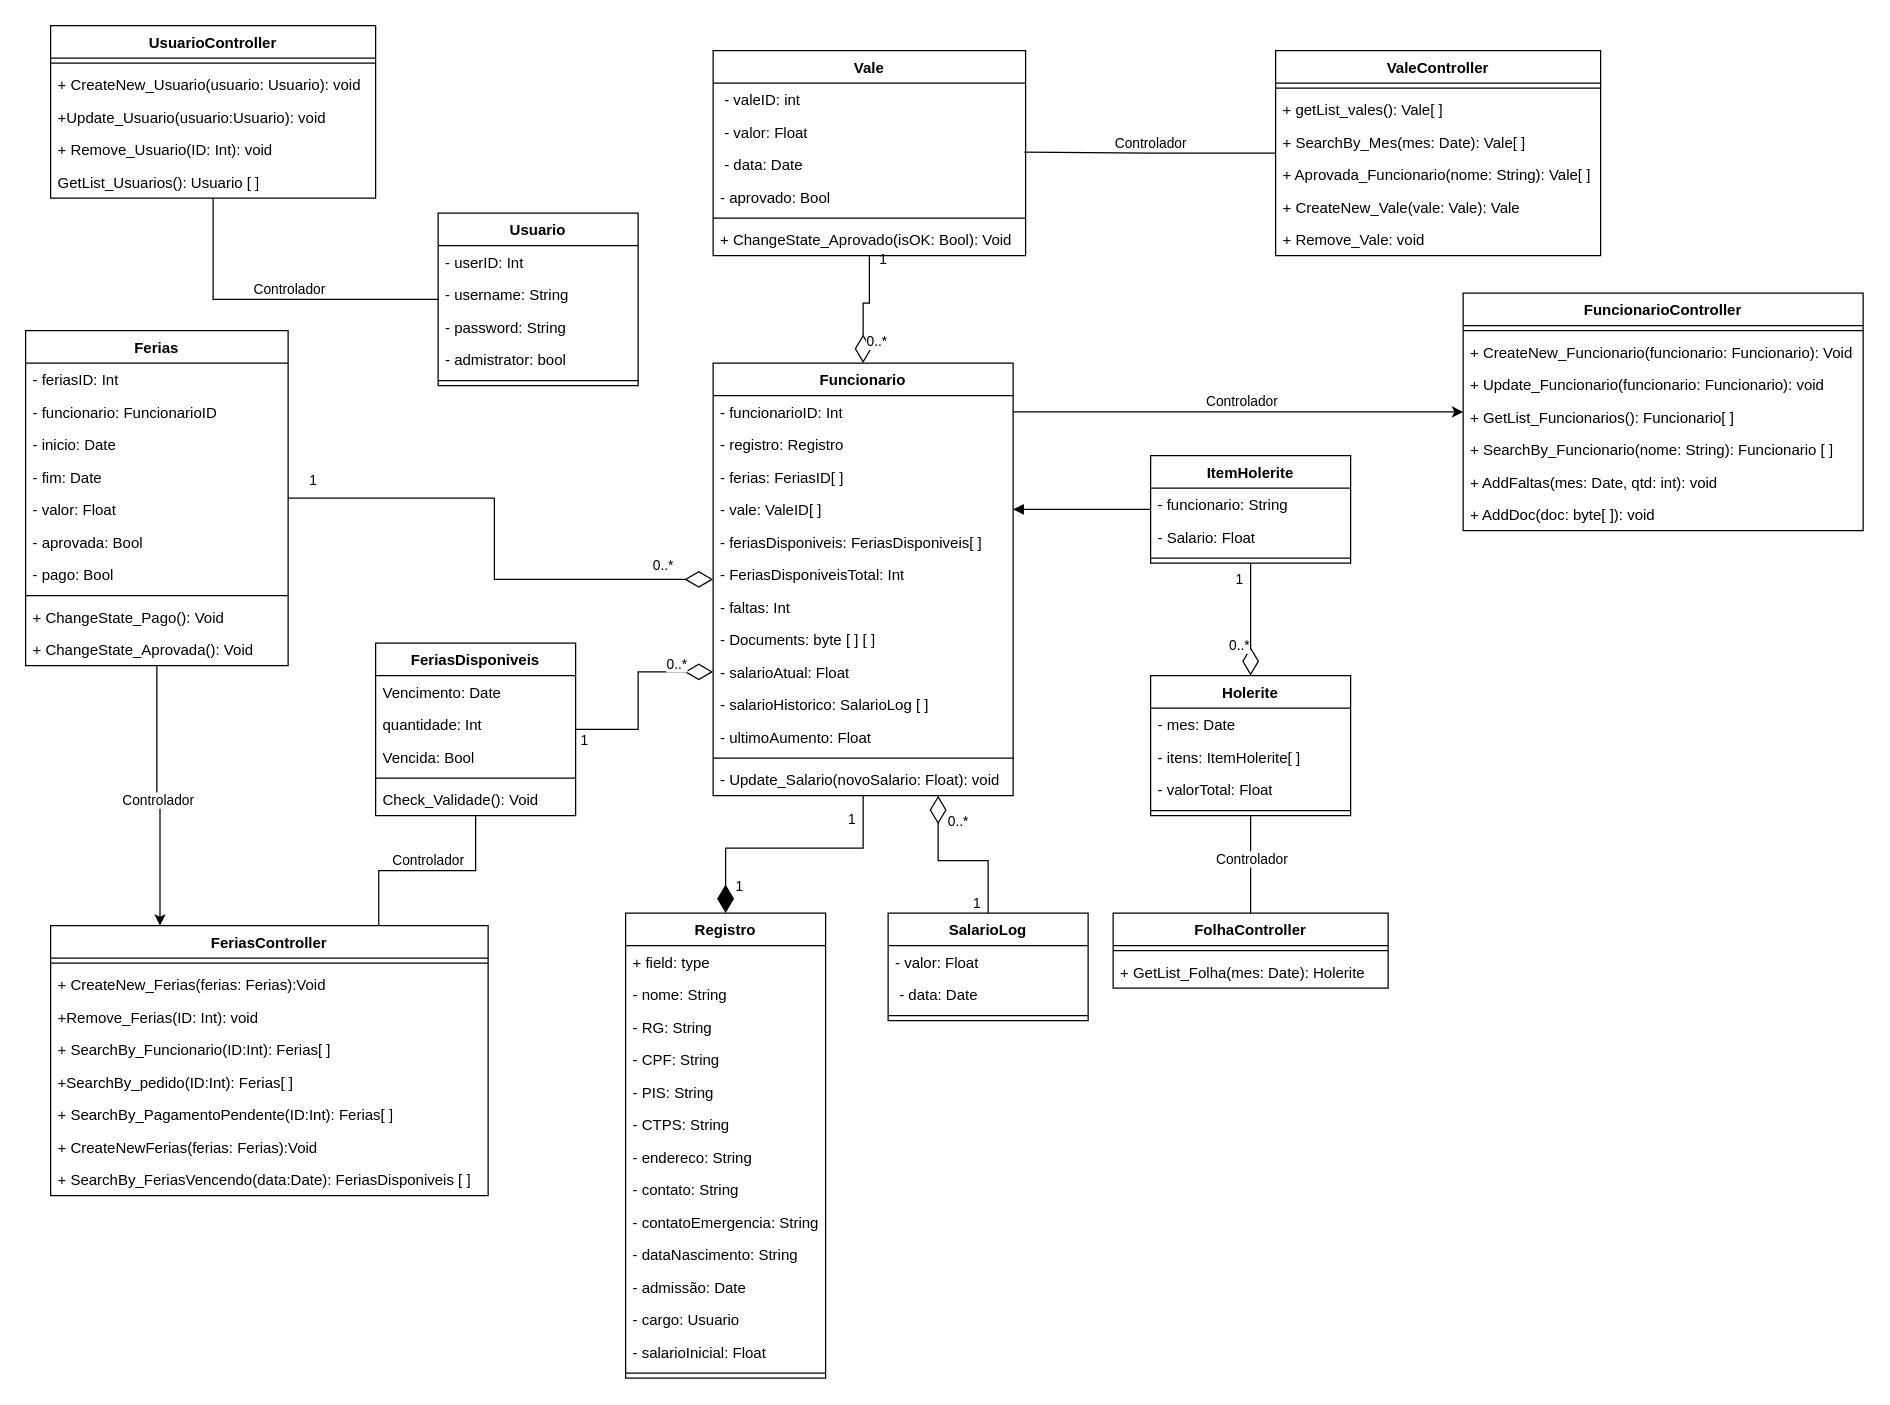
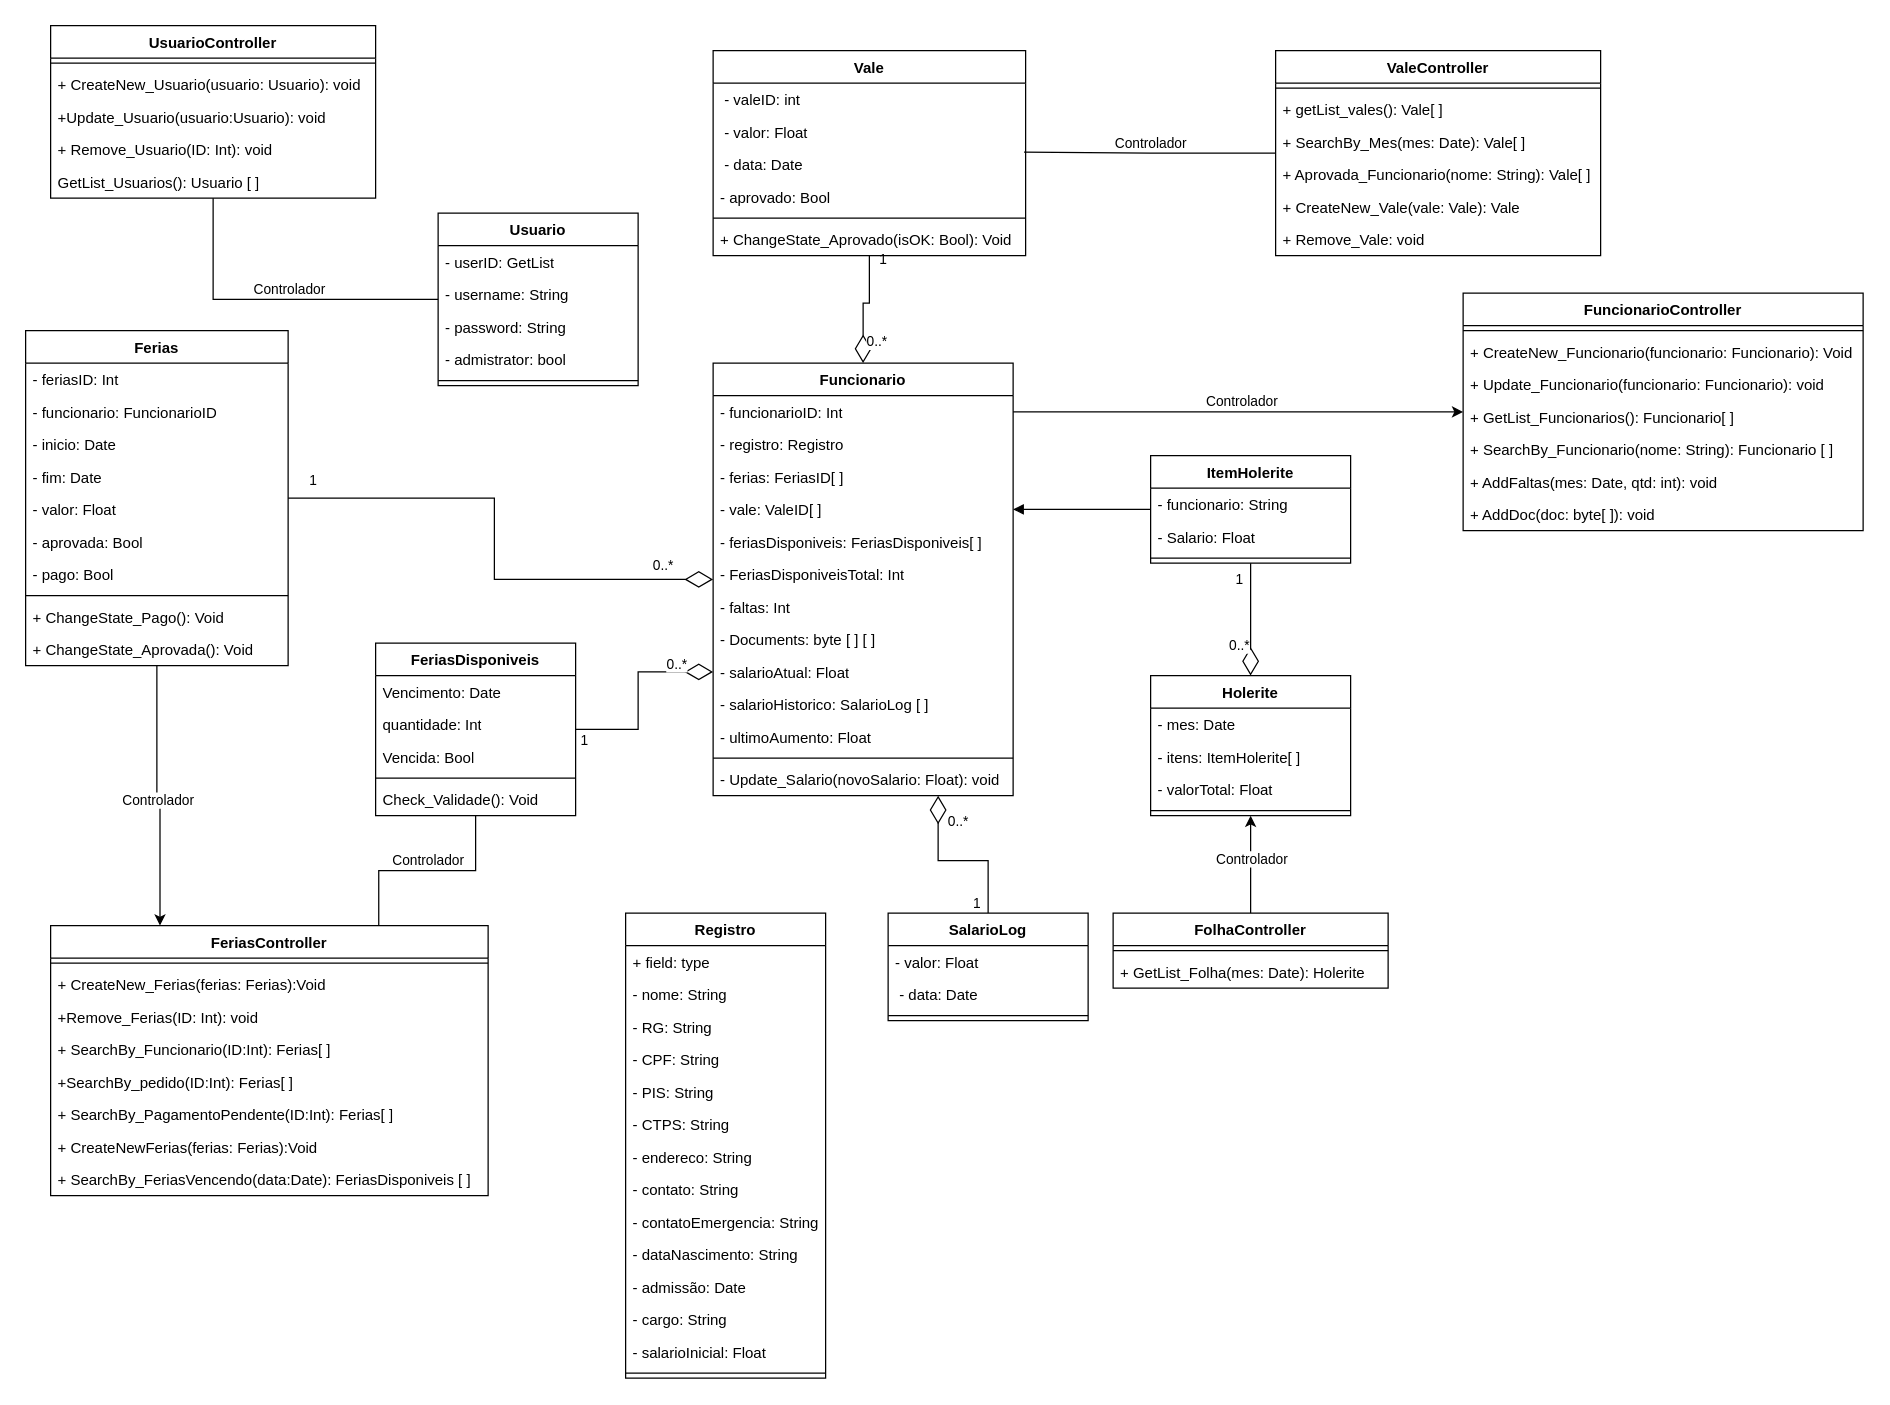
- <mxCell id="5" value="- userID: Int" style="text;strokeColor=none;fillColor=none;align=left;verticalAlign=top;spacingLeft=4;spacingRight=4;overflow=hidden;rotatable=0;points=[[0,0.5],[1,0.5]];portConstraint=eastwest;whiteSpace=wrap;html=1;" parent="4" vertex="1"><mxGeometry y="26" width="160" height="26" as="geometry" /></mxCell>
+ <mxCell id="5" value="- userID: GetList" style="text;strokeColor=none;fillColor=none;align=left;verticalAlign=top;spacingLeft=4;spacingRight=4;overflow=hidden;rotatable=0;points=[[0,0.5],[1,0.5]];portConstraint=eastwest;whiteSpace=wrap;html=1;" parent="4" vertex="1"><mxGeometry y="26" width="160" height="26" as="geometry" /></mxCell>
- <mxCell id="75" style="edgeStyle=orthogonalEdgeStyle;rounded=0;orthogonalLoop=1;jettySize=auto;html=1;entryX=0.5;entryY=1;entryDx=0;entryDy=0;endArrow=none;endFill=1;startFill=0;" edge="1" parent="1" source="77" target="89"><mxGeometry relative="1" as="geometry" /></mxCell>
+ <mxCell id="75" style="edgeStyle=orthogonalEdgeStyle;rounded=0;orthogonalLoop=1;jettySize=auto;html=1;entryX=0.5;entryY=1;entryDx=0;entryDy=0;endArrow=classic;endFill=1;startFill=0;" edge="1" parent="1" source="77" target="89"><mxGeometry relative="1" as="geometry" /></mxCell>
- <mxCell id="40" style="edgeStyle=orthogonalEdgeStyle;rounded=0;orthogonalLoop=1;jettySize=auto;html=1;endArrow=none;endFill=1;startSize=20;endSize=20;startArrow=diamondThin;startFill=1;" parent="1" source="43" target="26" edge="1"><mxGeometry relative="1" as="geometry" /></mxCell>
- <mxCell id="41" value="1" style="edgeLabel;html=1;align=center;verticalAlign=middle;resizable=0;points=[];" parent="40" vertex="1" connectable="0"><mxGeometry x="0.8" y="1" relative="1" as="geometry"><mxPoint x="-9" y="-2" as="offset" /></mxGeometry></mxCell>
- <mxCell id="42" value="1" style="edgeLabel;html=1;align=center;verticalAlign=middle;resizable=0;points=[];" parent="40" vertex="1" connectable="0"><mxGeometry x="-0.942" relative="1" as="geometry"><mxPoint x="10" y="-16" as="offset" /></mxGeometry></mxCell>
- <mxCell id="55" value="- cargo: Usuario" style="text;strokeColor=none;fillColor=none;align=left;verticalAlign=top;spacingLeft=4;spacingRight=4;overflow=hidden;rotatable=0;points=[[0,0.5],[1,0.5]];portConstraint=eastwest;whiteSpace=wrap;html=1;" parent="43" vertex="1"><mxGeometry y="312" width="160" height="26" as="geometry" /></mxCell>
+ <mxCell id="55" value="- cargo: String" style="text;strokeColor=none;fillColor=none;align=left;verticalAlign=top;spacingLeft=4;spacingRight=4;overflow=hidden;rotatable=0;points=[[0,0.5],[1,0.5]];portConstraint=eastwest;whiteSpace=wrap;html=1;" parent="43" vertex="1"><mxGeometry y="312" width="160" height="26" as="geometry" /></mxCell>
